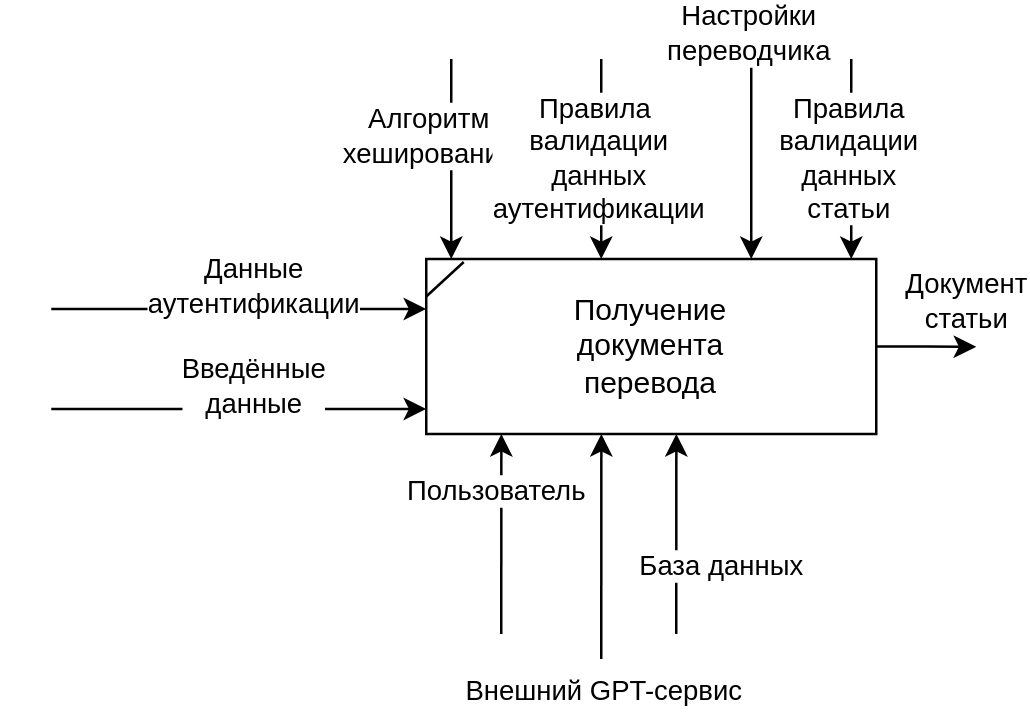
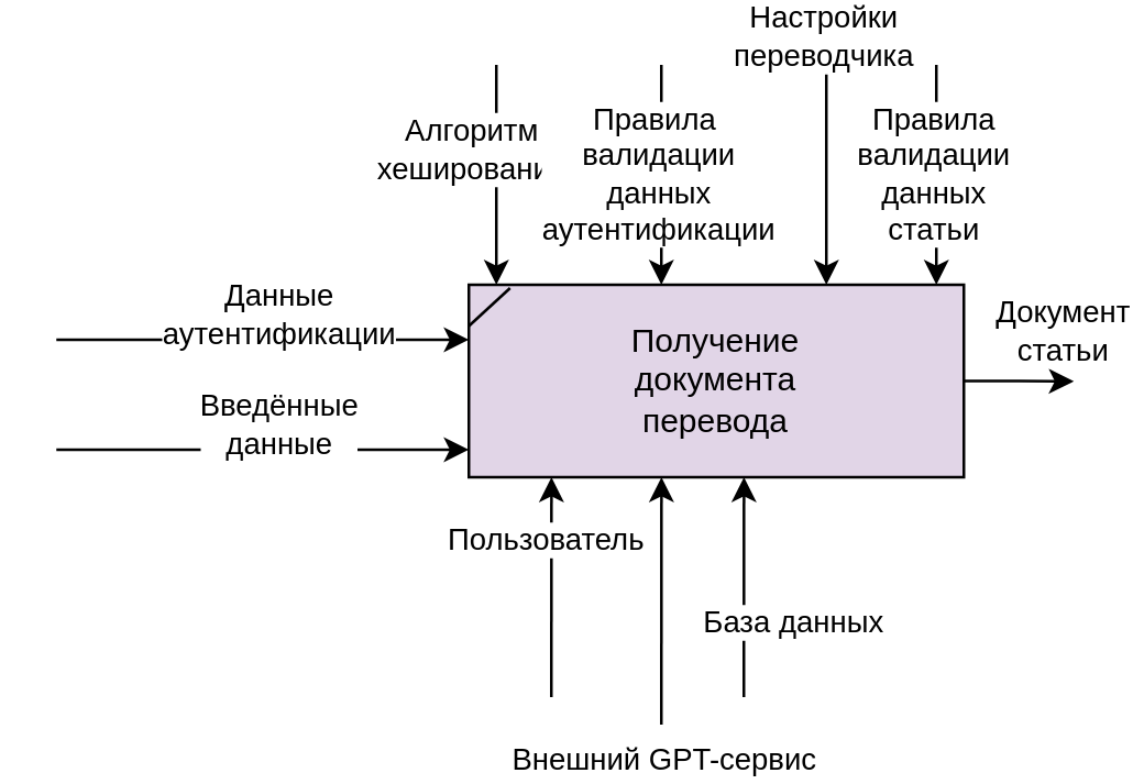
- <mxCell id="12" value="Получение&lt;div&gt;документа&lt;/div&gt;&lt;div&gt;перевода&lt;/div&gt;" style="rounded=0;whiteSpace=wrap;html=1;" vertex="1" parent="1"><mxGeometry x="170" y="100" width="180" height="70" as="geometry" /></mxCell>
+ <mxCell id="12" value="Получение&lt;div&gt;документа&lt;/div&gt;&lt;div&gt;перевода&lt;/div&gt;" style="rounded=0;whiteSpace=wrap;html=1;fillColor=#e1d5e7;" vertex="1" parent="1"><mxGeometry x="170" y="100" width="180" height="70" as="geometry" /></mxCell>
